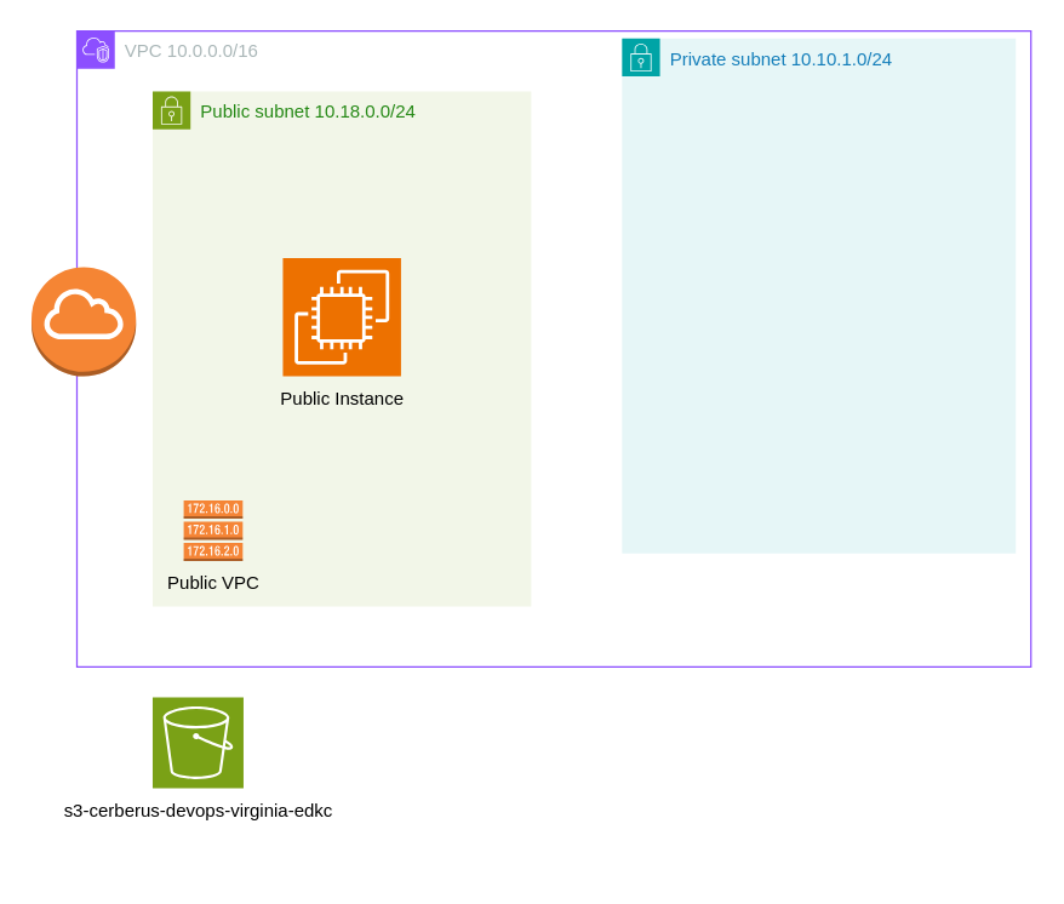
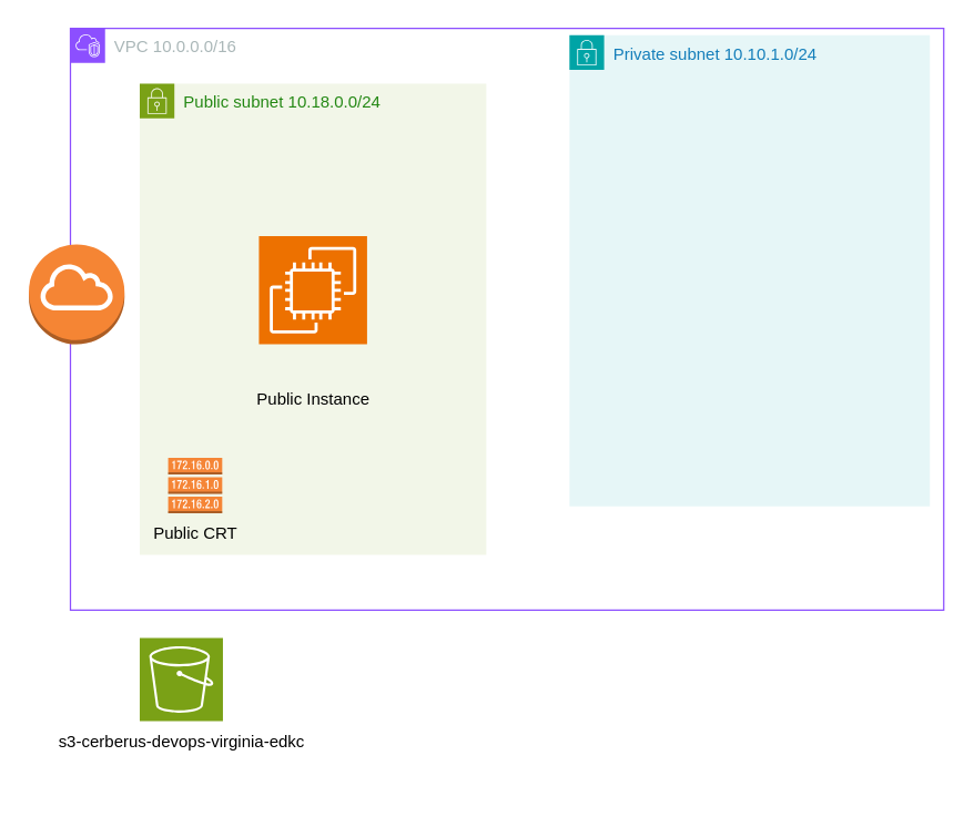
- <mxCell id="7" value="Public Instance" style="text;html=1;align=center;verticalAlign=middle;resizable=0;points=[];autosize=1;strokeColor=none;fillColor=none;" parent="5" vertex="1"><mxGeometry x="75" y="188" width="100" height="30" as="geometry" /></mxCell>
+ <mxCell id="7" value="Public Instance" style="text;html=1;align=center;verticalAlign=middle;resizable=0;points=[];autosize=1;strokeColor=none;fillColor=none;" parent="5" vertex="1"><mxGeometry x="75" y="213" width="100" height="30" as="geometry" /></mxCell>
- <mxCell id="9" value="Public VPC" style="text;html=1;align=center;verticalAlign=middle;resizable=0;points=[];autosize=1;strokeColor=none;fillColor=none;" parent="5" vertex="1"><mxGeometry y="310" width="80" height="30" as="geometry" /></mxCell>
+ <mxCell id="9" value="Public CRT" style="text;html=1;align=center;verticalAlign=middle;resizable=0;points=[];autosize=1;strokeColor=none;fillColor=none;" parent="5" vertex="1"><mxGeometry y="310" width="80" height="30" as="geometry" /></mxCell>
